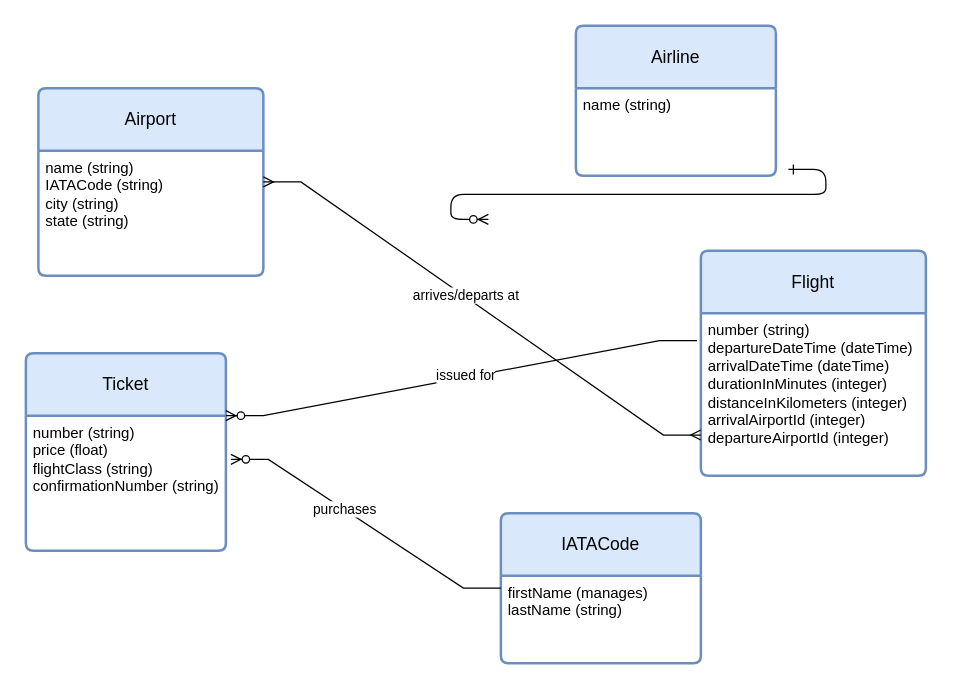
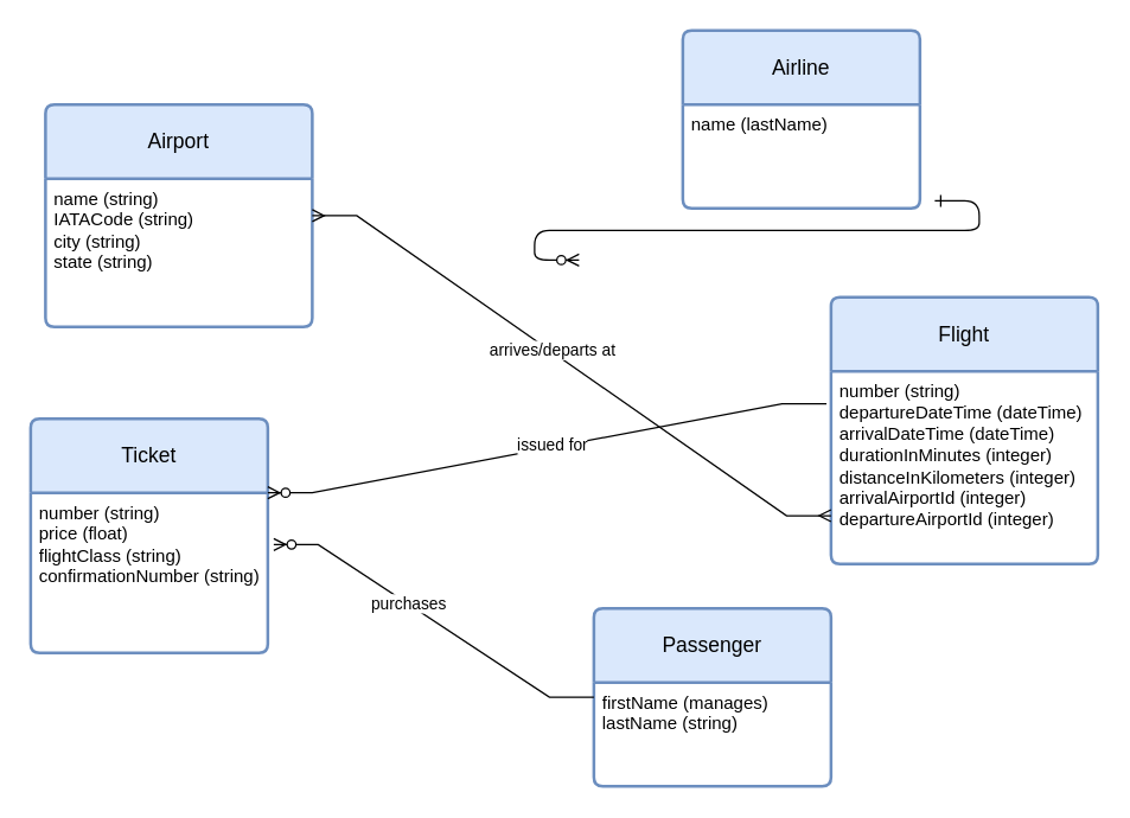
- <mxCell id="12" value="name (string)" style="align=left;strokeColor=none;fillColor=none;spacingLeft=4;fontSize=12;verticalAlign=top;resizable=0;rotatable=0;part=1;html=1;" vertex="1" parent="11"><mxGeometry y="50" width="160" height="70" as="geometry" /></mxCell>
+ <mxCell id="12" value="name (lastName)" style="align=left;strokeColor=none;fillColor=none;spacingLeft=4;fontSize=12;verticalAlign=top;resizable=0;rotatable=0;part=1;html=1;" vertex="1" parent="11"><mxGeometry y="50" width="160" height="70" as="geometry" /></mxCell>
- <mxCell id="5" value="IATACode" style="swimlane;childLayout=stackLayout;horizontal=1;startSize=50;horizontalStack=0;rounded=1;fontSize=14;fontStyle=0;strokeWidth=2;resizeParent=0;resizeLast=1;shadow=0;dashed=0;align=center;arcSize=4;whiteSpace=wrap;html=1;fillColor=#dae8fc;strokeColor=#6c8ebf;" vertex="1" parent="1"><mxGeometry x="400" y="410" width="160" height="120" as="geometry" /></mxCell>
+ <mxCell id="5" value="Passenger" style="swimlane;childLayout=stackLayout;horizontal=1;startSize=50;horizontalStack=0;rounded=1;fontSize=14;fontStyle=0;strokeWidth=2;resizeParent=0;resizeLast=1;shadow=0;dashed=0;align=center;arcSize=4;whiteSpace=wrap;html=1;fillColor=#dae8fc;strokeColor=#6c8ebf;" vertex="1" parent="1"><mxGeometry x="400" y="410" width="160" height="120" as="geometry" /></mxCell>
